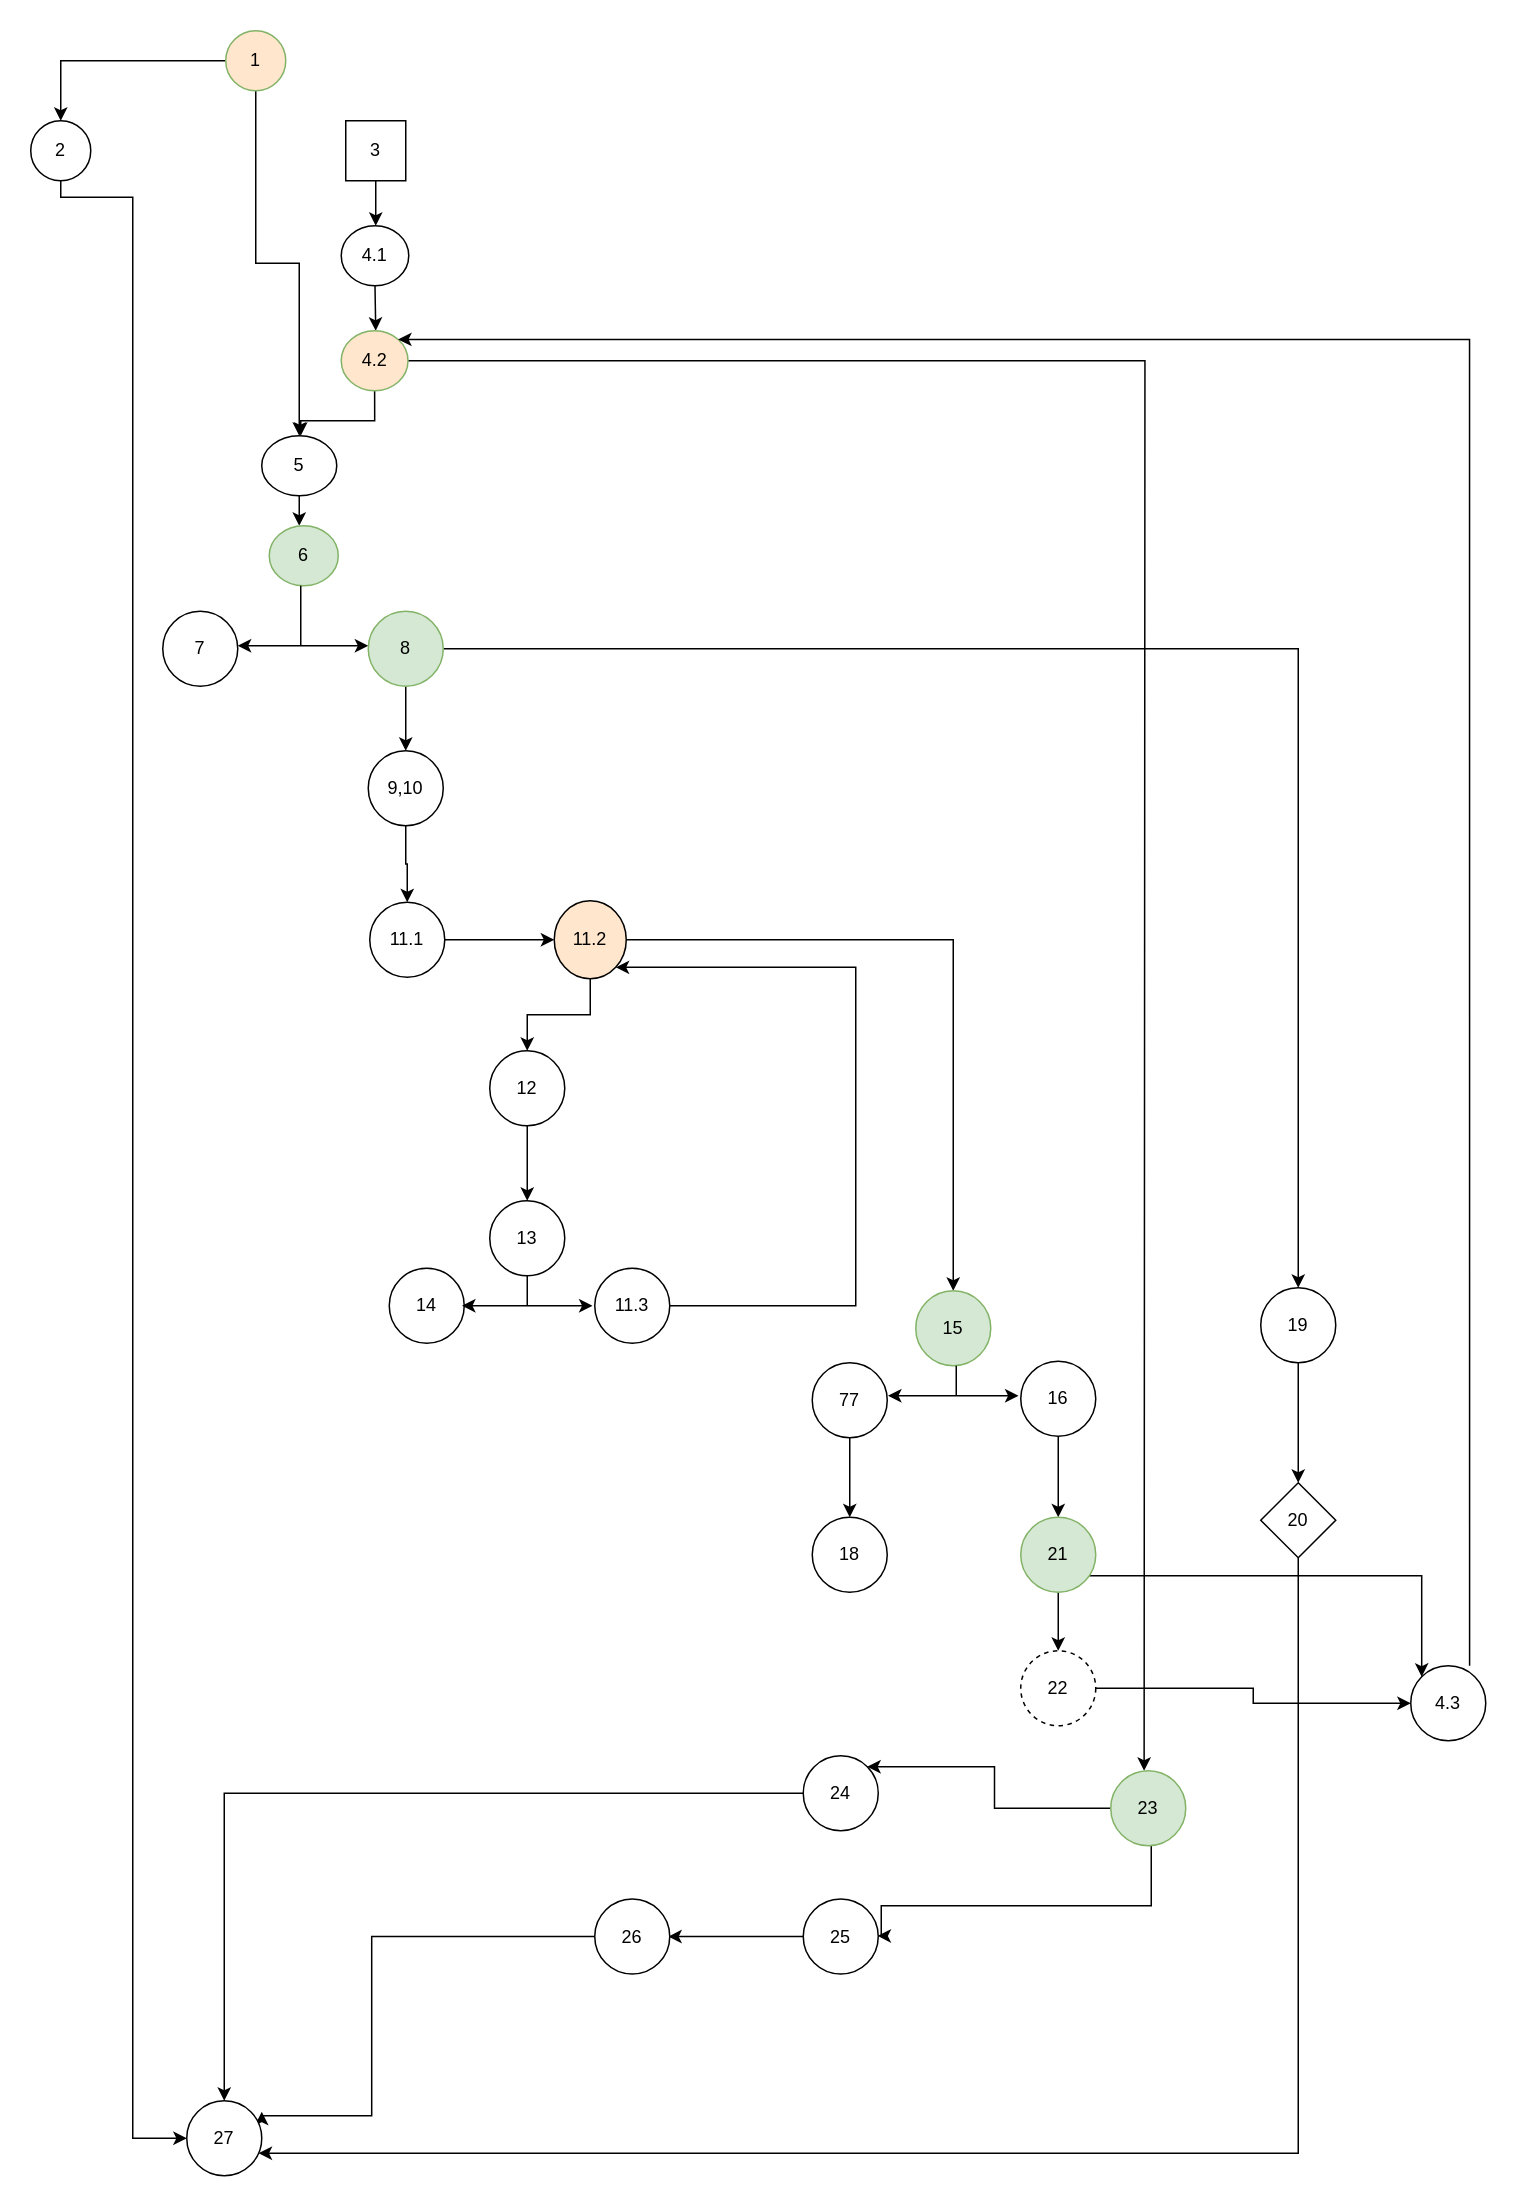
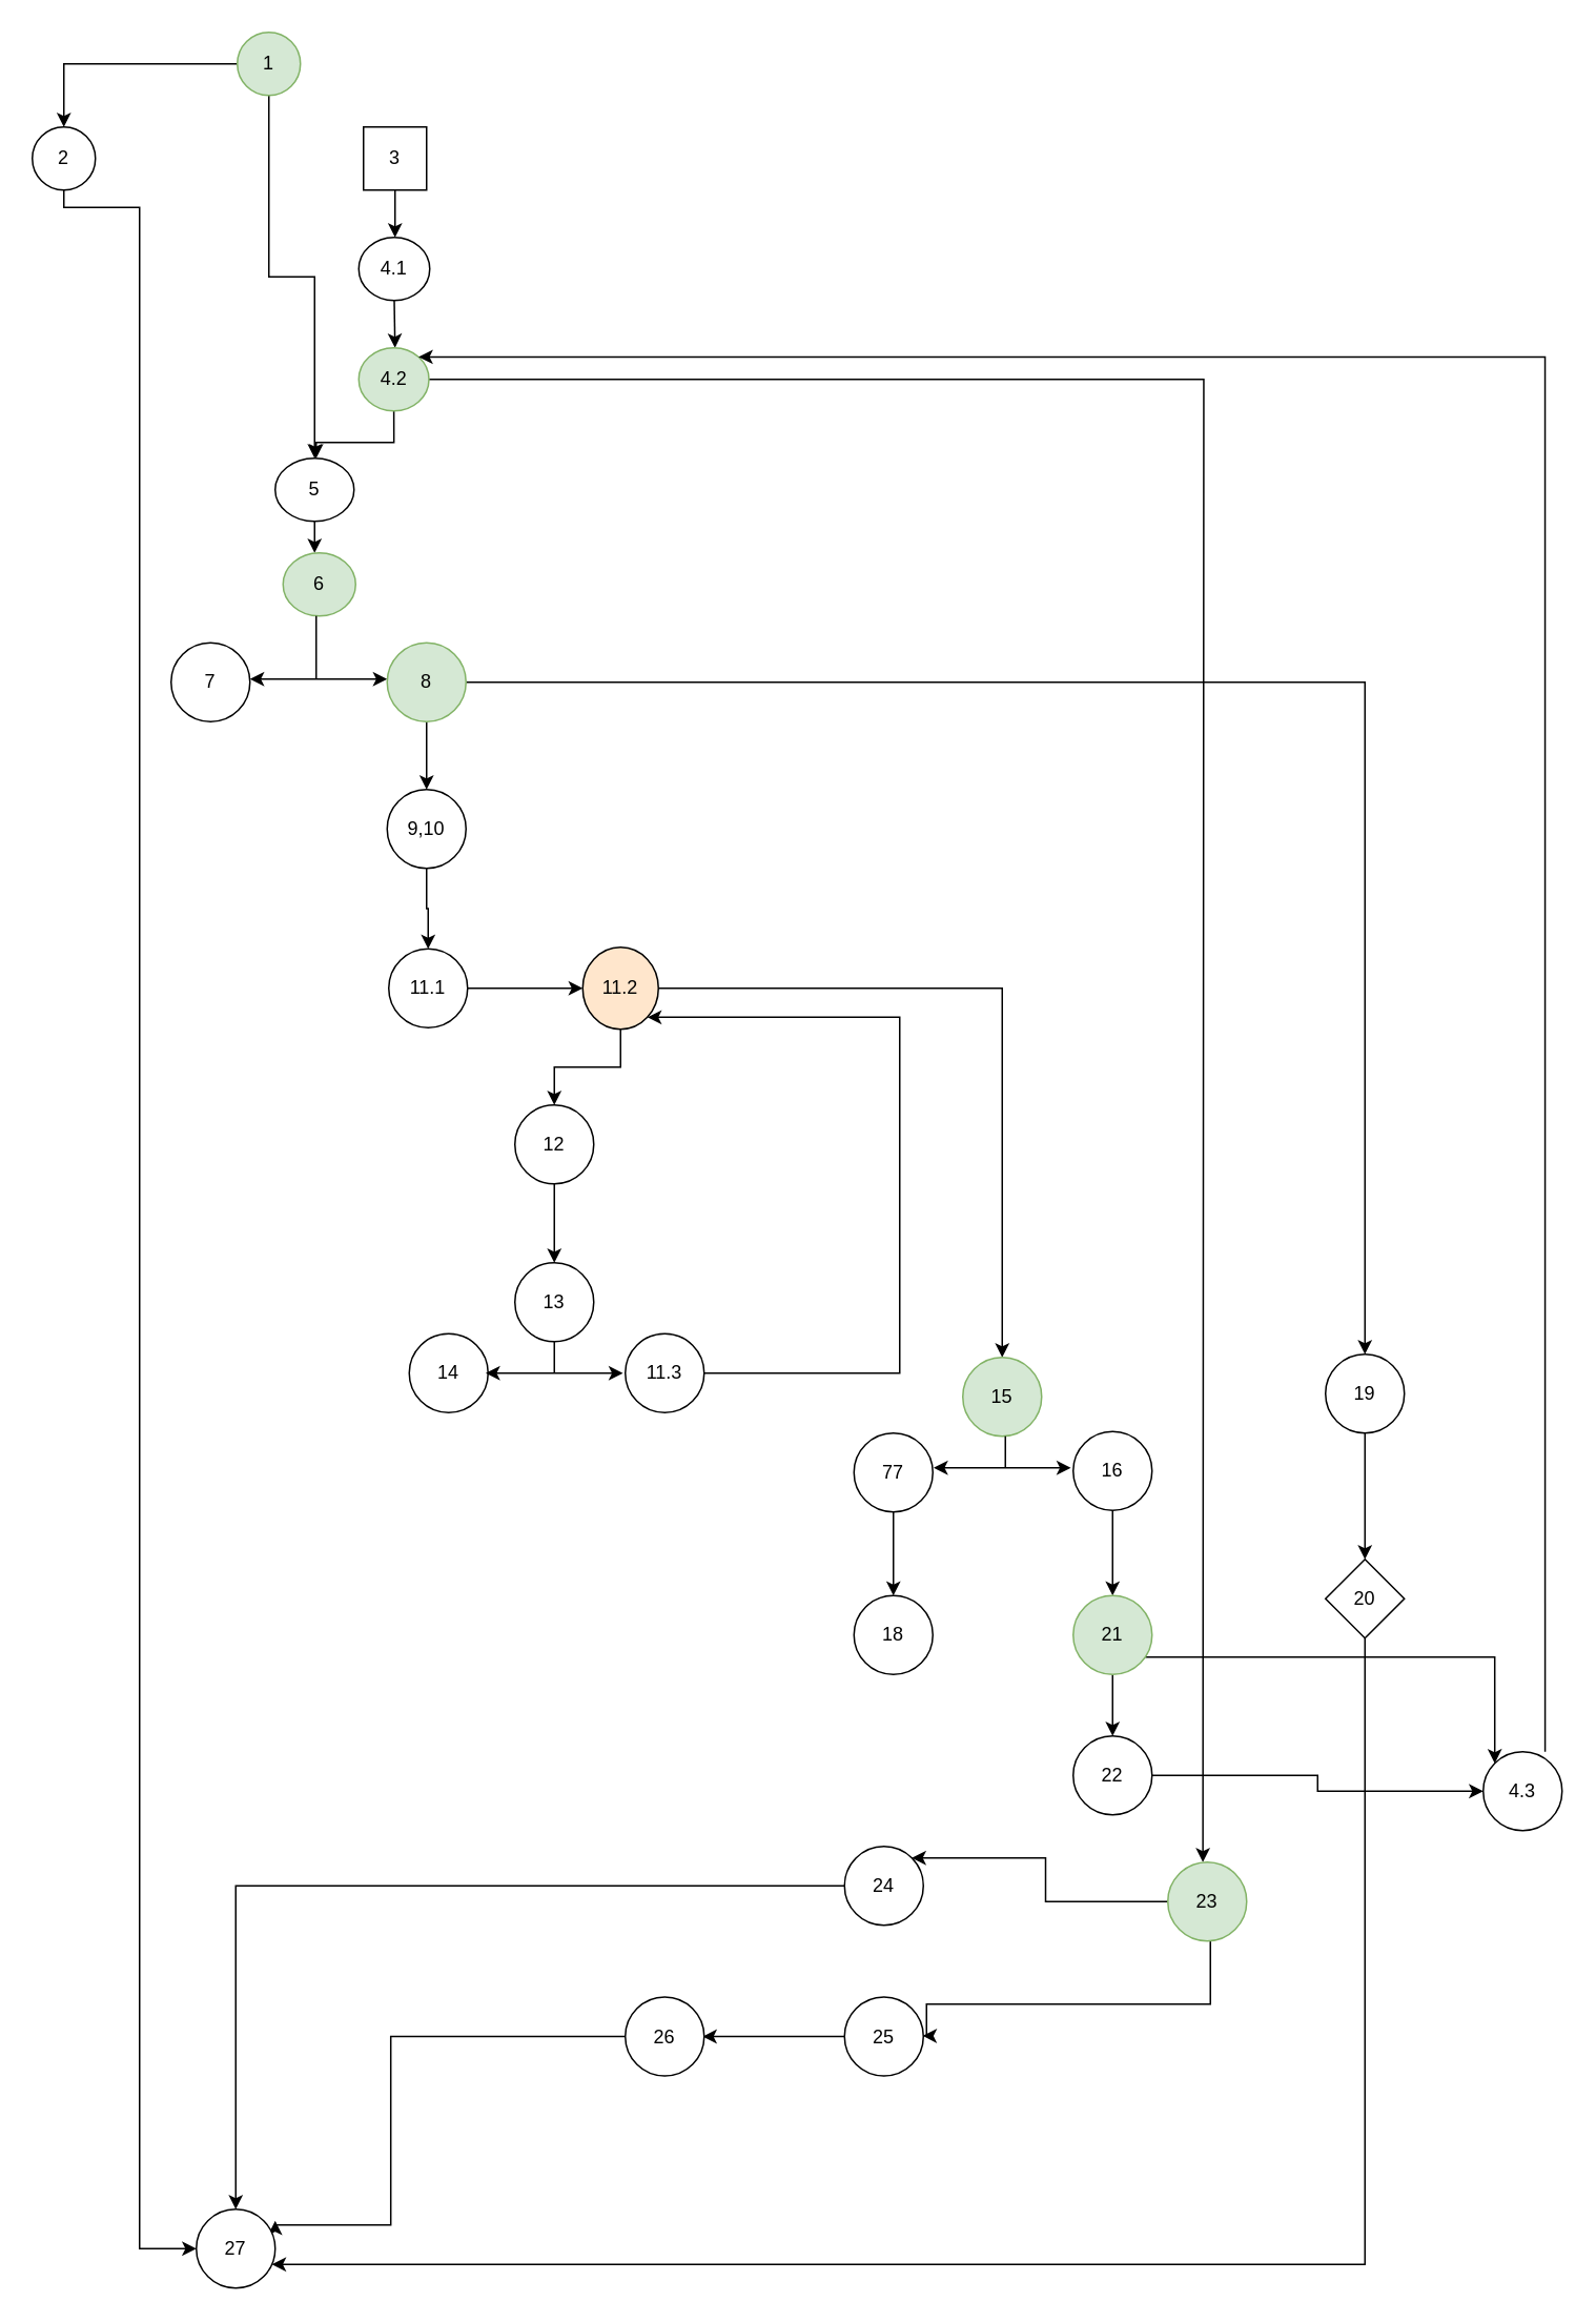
- <mxCell id="4" value="1" style="ellipse;whiteSpace=wrap;html=1;fillColor=#ffe6cc;strokeColor=#82b366;" parent="1" vertex="1"><mxGeometry x="150" y="20" width="40" height="40" as="geometry" /></mxCell>
+ <mxCell id="4" value="1" style="ellipse;whiteSpace=wrap;html=1;fillColor=#d5e8d4;strokeColor=#82b366;" parent="1" vertex="1"><mxGeometry x="150" y="20" width="40" height="40" as="geometry" /></mxCell>
- <mxCell id="13" value="4.2" style="ellipse;whiteSpace=wrap;html=1;fillColor=#ffe6cc;strokeColor=#82b366;" parent="1" vertex="1"><mxGeometry x="227" y="220" width="44.5" height="40" as="geometry" /></mxCell>
+ <mxCell id="13" value="4.2" style="ellipse;whiteSpace=wrap;html=1;fillColor=#d5e8d4;strokeColor=#82b366;" parent="1" vertex="1"><mxGeometry x="227" y="220" width="44.5" height="40" as="geometry" /></mxCell>
- <mxCell id="50" value="22" style="ellipse;whiteSpace=wrap;html=1;dashed=1;" parent="1" vertex="1"><mxGeometry x="680" y="1100" width="50" height="50" as="geometry" /></mxCell>
+ <mxCell id="50" value="22" style="ellipse;whiteSpace=wrap;html=1;" parent="1" vertex="1"><mxGeometry x="680" y="1100" width="50" height="50" as="geometry" /></mxCell>
